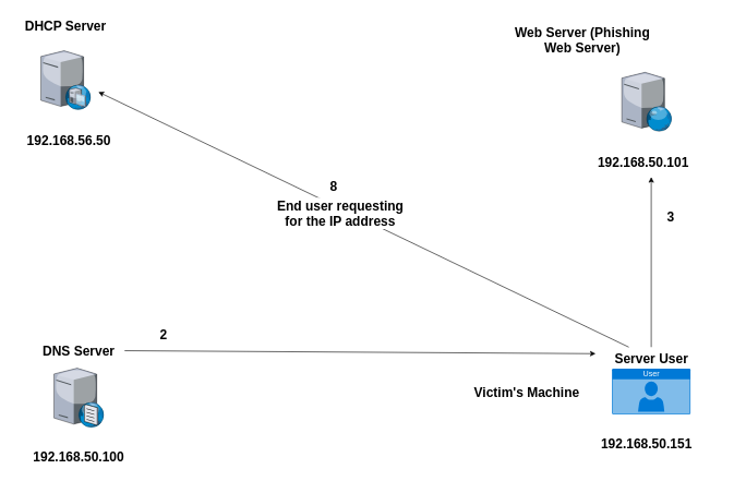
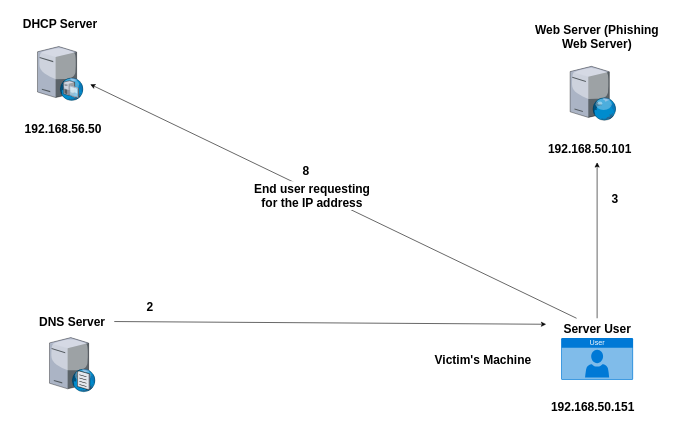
- <mxCell id="9" value="Web Server (Phishing Web Server)" style="text;strokeColor=none;align=center;fillColor=none;html=1;verticalAlign=middle;whiteSpace=wrap;rounded=0;fontStyle=1;fontSize=20;" vertex="1" parent="1"><mxGeometry x="785" y="20" width="210" height="80" as="geometry" /></mxCell>
+ <mxCell id="9" value="Web Server (Phishing Web Server)" style="text;strokeColor=none;align=center;fillColor=none;html=1;verticalAlign=middle;whiteSpace=wrap;rounded=0;fontStyle=1;fontSize=20;" vertex="1" parent="1"><mxGeometry x="890" y="20" width="210" height="80" as="geometry" /></mxCell>
- <mxCell id="16" value="192.168.50.100" style="text;strokeColor=none;align=center;fillColor=none;html=1;verticalAlign=middle;whiteSpace=wrap;rounded=0;fontStyle=1;fontSize=20;" vertex="1" parent="1"><mxGeometry x="35.25" y="680" width="170" height="33" as="geometry" /></mxCell>
